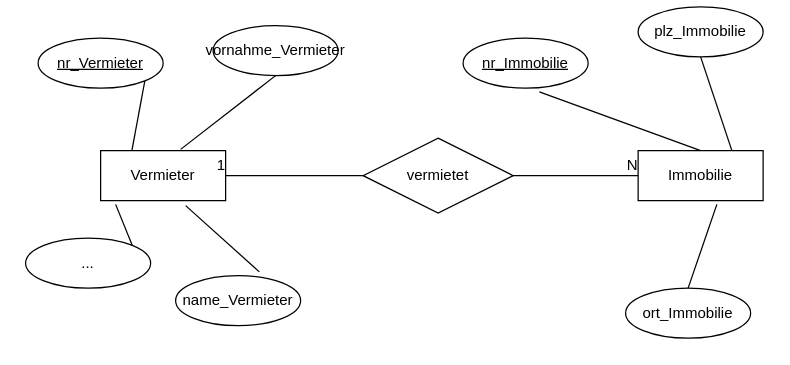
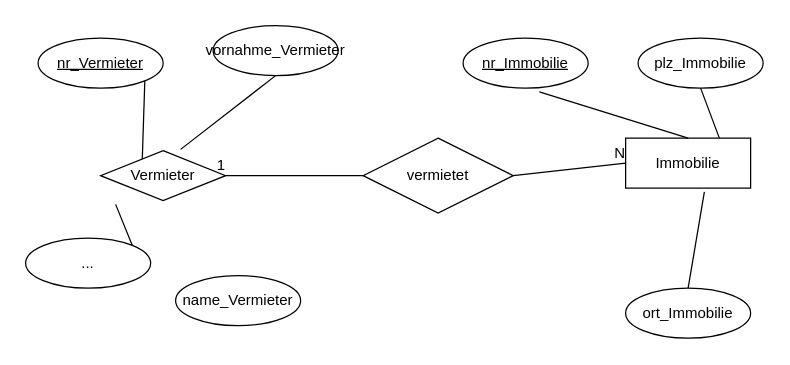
- <mxCell id="10" value="plz_Immobilie" style="ellipse;whiteSpace=wrap;html=1;align=center;" parent="1" vertex="1"><mxGeometry x="510" y="5" width="100" height="40" as="geometry" /></mxCell>
+ <mxCell id="10" value="plz_Immobilie" style="ellipse;whiteSpace=wrap;html=1;align=center;" parent="1" vertex="1"><mxGeometry x="510" y="30" width="100" height="40" as="geometry" /></mxCell>
- <mxCell id="3" value="Vermieter" style="whiteSpace=wrap;html=1;align=center;" parent="1" vertex="1"><mxGeometry x="80" y="120" width="100" height="40" as="geometry" /></mxCell>
+ <mxCell id="3" value="Vermieter" style="rhombus;whiteSpace=wrap;html=1;align=center;" parent="1" vertex="1"><mxGeometry x="80" y="120" width="100" height="40" as="geometry" /></mxCell>
- <mxCell id="2" value="Immobilie" style="whiteSpace=wrap;html=1;align=center;" parent="1" vertex="1"><mxGeometry x="510" y="120" width="100" height="40" as="geometry" /></mxCell>
+ <mxCell id="2" value="Immobilie" style="whiteSpace=wrap;html=1;align=center;" parent="1" vertex="1"><mxGeometry x="500" y="110" width="100" height="40" as="geometry" /></mxCell>
- <mxCell id="16" value="" style="endArrow=none;html=1;rounded=0;exitX=0.68;exitY=1.1;exitDx=0;exitDy=0;exitPerimeter=0;entryX=0.67;entryY=-0.075;entryDx=0;entryDy=0;entryPerimeter=0;" parent="1" source="3" target="11" edge="1"><mxGeometry relative="1" as="geometry"><mxPoint x="490" y="270" as="sourcePoint" /><mxPoint x="650" y="270" as="targetPoint" /></mxGeometry></mxCell>
